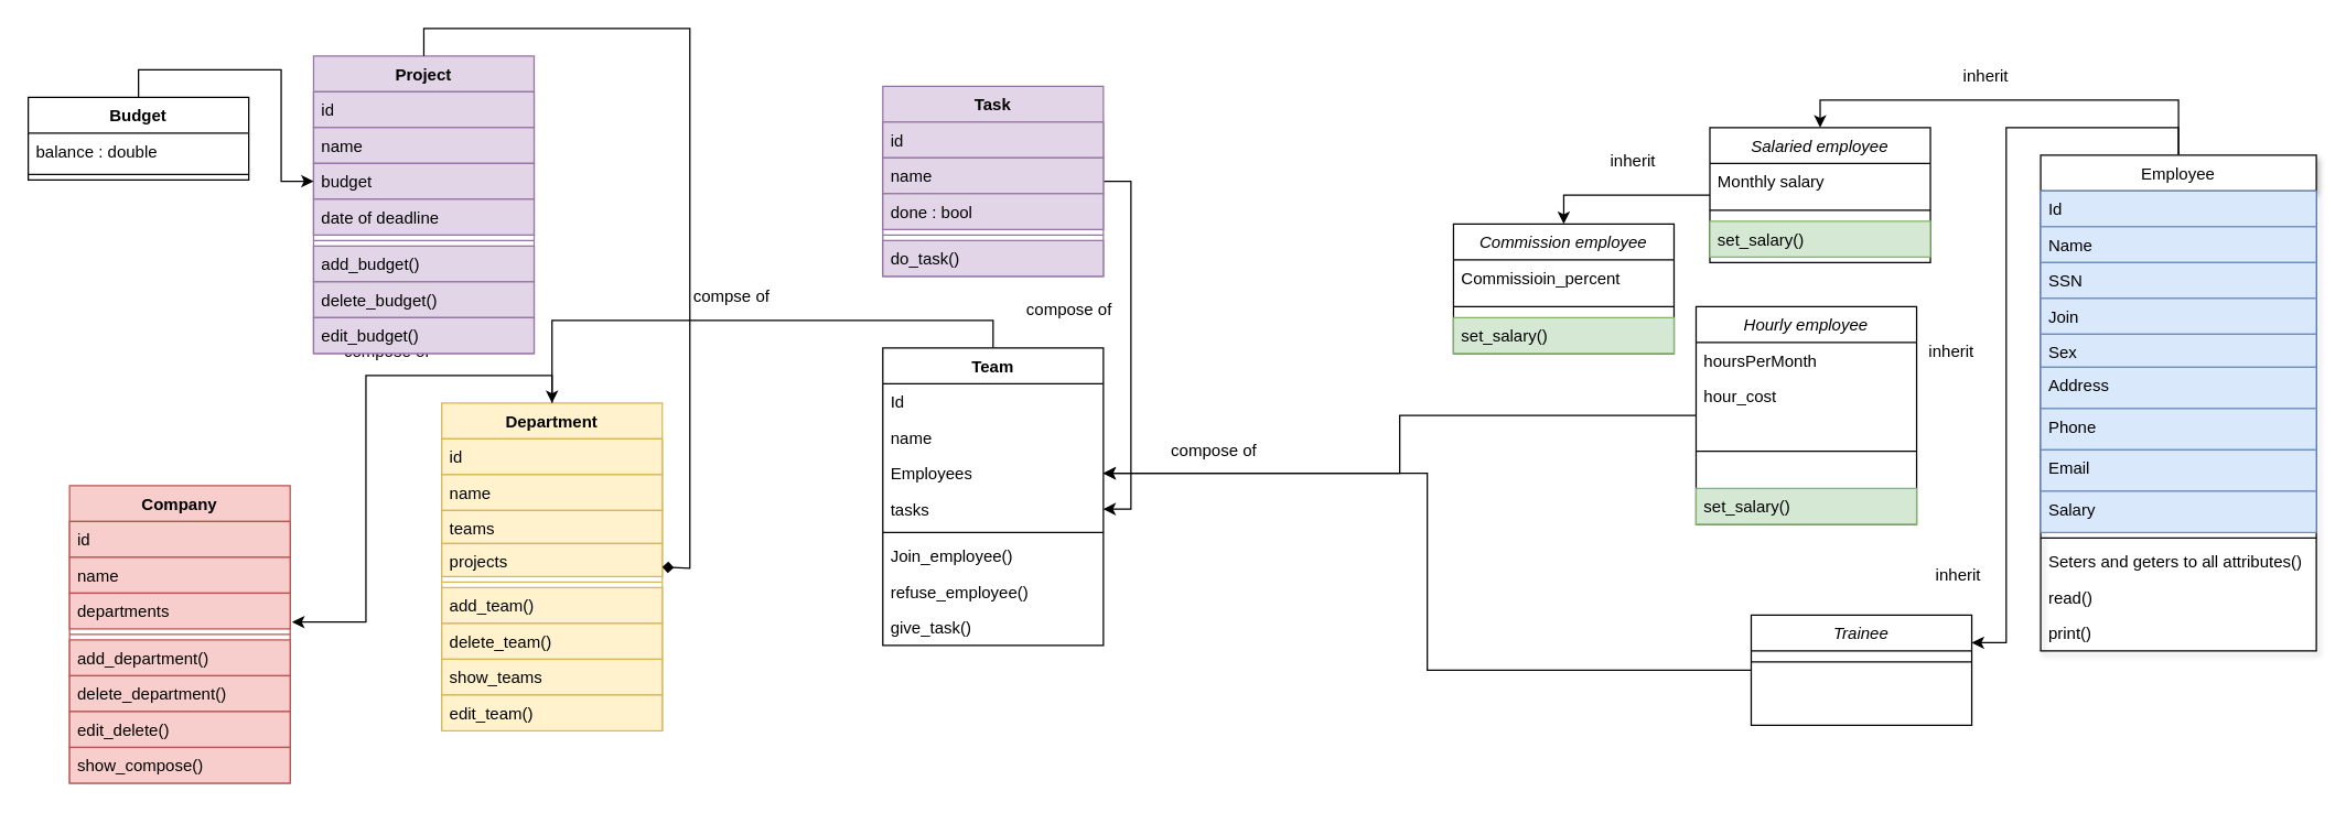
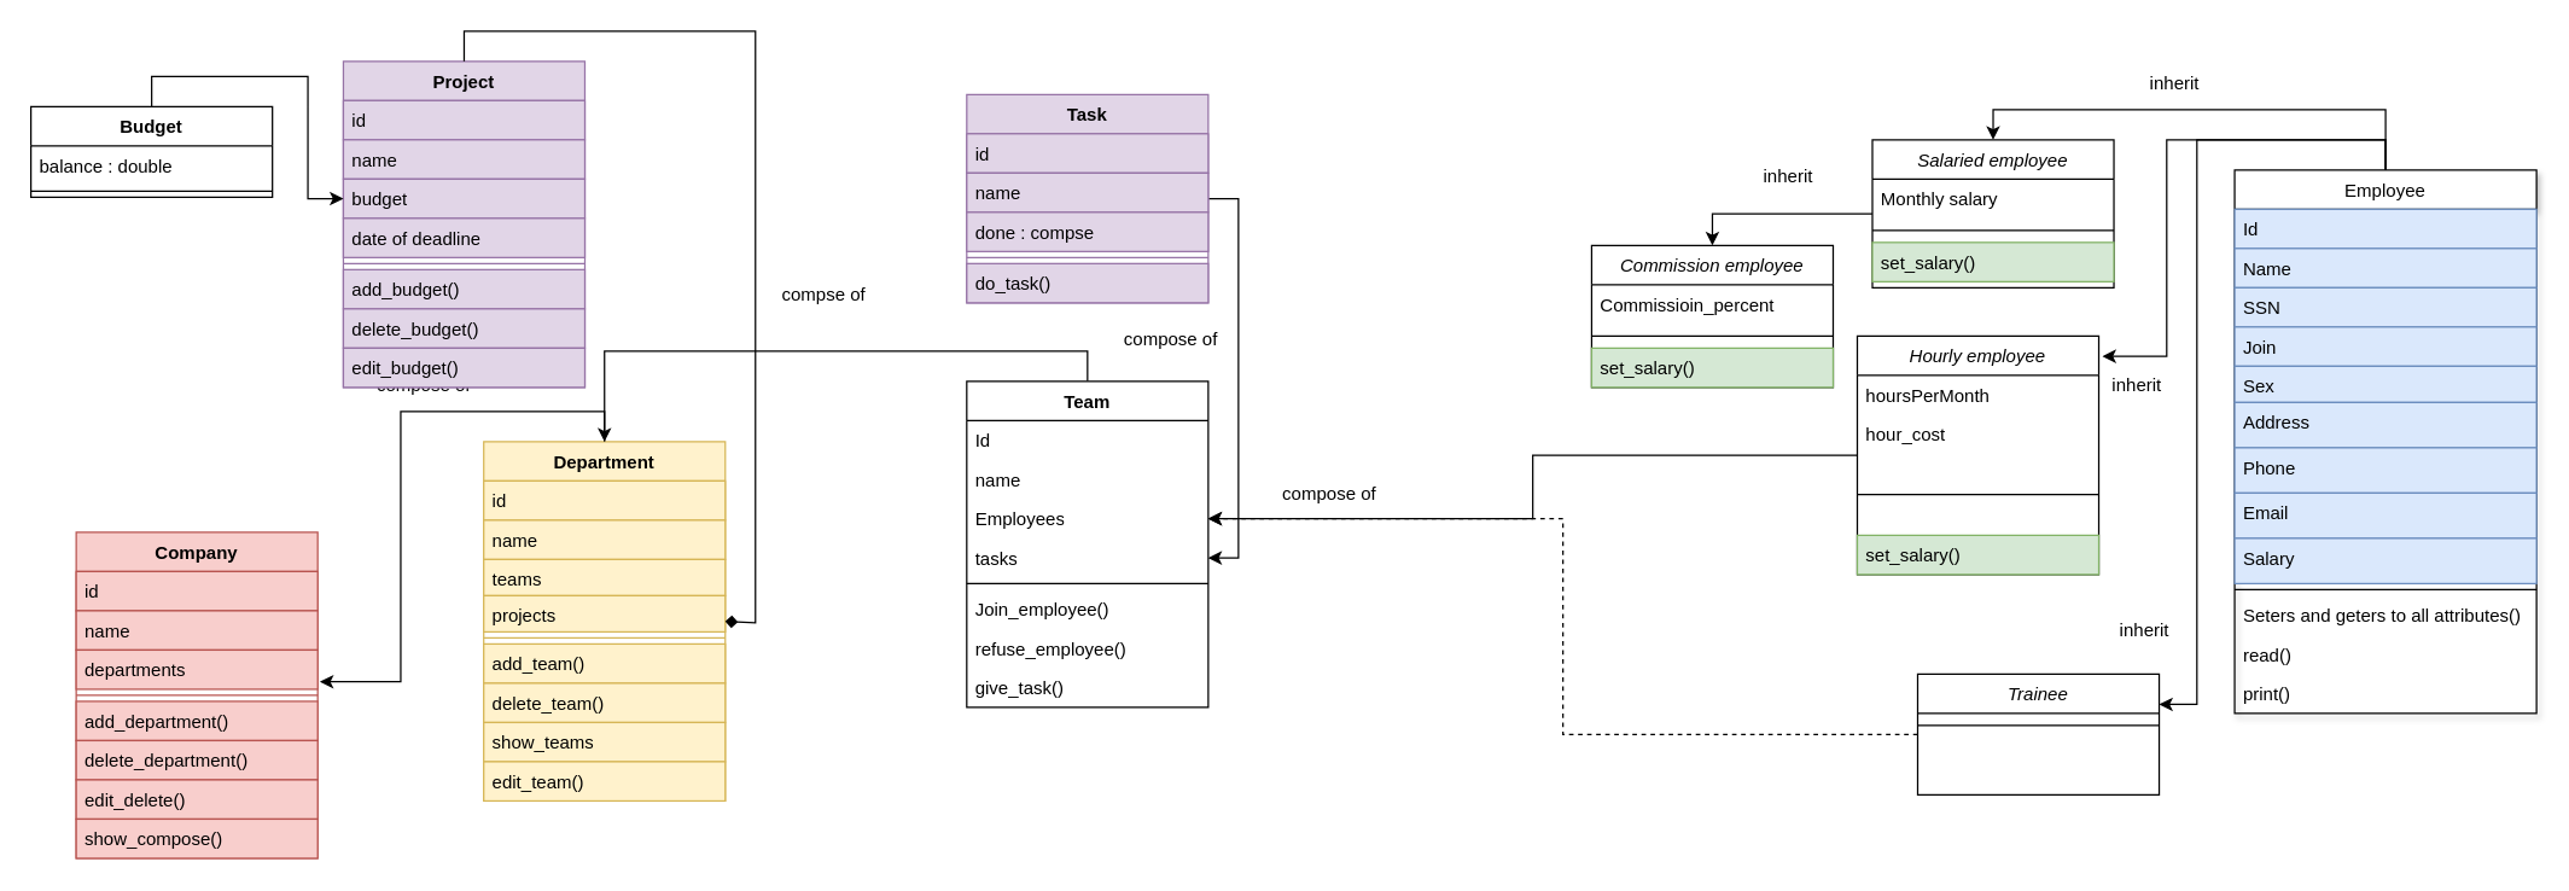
- <mxCell id="57" value="done : bool" style="text;strokeColor=#9673a6;fillColor=#e1d5e7;align=left;verticalAlign=top;spacingLeft=4;spacingRight=4;overflow=hidden;rotatable=0;points=[[0,0.5],[1,0.5]];portConstraint=eastwest;whiteSpace=wrap;html=1;" vertex="1" parent="54"><mxGeometry y="78" width="160" height="26" as="geometry" /></mxCell>
+ <mxCell id="57" value="done : compse" style="text;strokeColor=#9673a6;fillColor=#e1d5e7;align=left;verticalAlign=top;spacingLeft=4;spacingRight=4;overflow=hidden;rotatable=0;points=[[0,0.5],[1,0.5]];portConstraint=eastwest;whiteSpace=wrap;html=1;" vertex="1" parent="54"><mxGeometry y="78" width="160" height="26" as="geometry" /></mxCell>
+ <mxCell id="38" style="edgeStyle=orthogonalEdgeStyle;rounded=0;orthogonalLoop=1;jettySize=auto;html=1;exitX=0.5;exitY=0;exitDx=0;exitDy=0;entryX=1.015;entryY=0.085;entryDx=0;entryDy=0;entryPerimeter=0;" edge="1" parent="1" source="5" target="26"><mxGeometry relative="1" as="geometry" /></mxCell>
- <mxCell id="72" value="compse of" style="text;html=1;align=center;verticalAlign=middle;resizable=0;points=[];autosize=1;strokeColor=none;fillColor=none;" vertex="1" parent="1"><mxGeometry x="490" y="200" width="80" height="30" as="geometry" /></mxCell>
+ <mxCell id="72" value="compse of" style="text;html=1;align=center;verticalAlign=middle;resizable=0;points=[];autosize=1;strokeColor=none;fillColor=none;" vertex="1" parent="1"><mxGeometry x="505" y="180" width="80" height="30" as="geometry" /></mxCell>
- <mxCell id="35" style="edgeStyle=orthogonalEdgeStyle;rounded=0;orthogonalLoop=1;jettySize=auto;html=1;exitX=0;exitY=0.5;exitDx=0;exitDy=0;entryX=1;entryY=0.5;entryDx=0;entryDy=0;" edge="1" parent="1" source="36" target="47"><mxGeometry relative="1" as="geometry" /></mxCell>
+ <mxCell id="35" style="edgeStyle=orthogonalEdgeStyle;rounded=0;orthogonalLoop=1;jettySize=auto;html=1;exitX=0;exitY=0.5;exitDx=0;exitDy=0;entryX=1;entryY=0.5;entryDx=0;entryDy=0;dashed=1;" edge="1" parent="1" source="36" target="47"><mxGeometry relative="1" as="geometry" /></mxCell>
